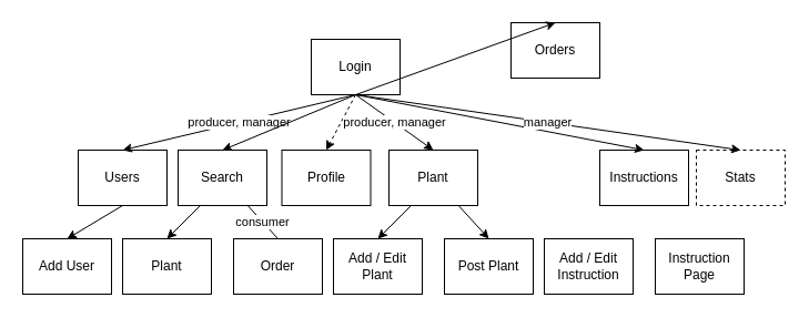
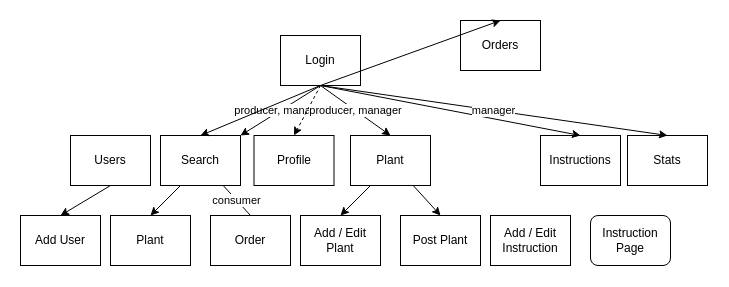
- <mxCell id="21" value="producer, manager" style="endArrow=classic;html=1;rounded=0;exitX=0.5;exitY=1;exitDx=0;exitDy=0;entryX=0.5;entryY=0;entryDx=0;entryDy=0;" edge="1" parent="1" source="20" target="16"><mxGeometry width="50" height="50" relative="1" as="geometry"><mxPoint x="280" y="85" as="sourcePoint" /><mxPoint x="330" y="35" as="targetPoint" /></mxGeometry></mxCell>
+ <mxCell id="21" value="producer, manager" style="endArrow=classic;html=1;rounded=0;exitX=0.5;exitY=1;exitDx=0;exitDy=0;" edge="1" parent="1" source="20" target="3"><mxGeometry width="50" height="50" relative="1" as="geometry"><mxPoint x="280" y="85" as="sourcePoint" /><mxPoint x="330" y="35" as="targetPoint" /></mxGeometry></mxCell>
- <mxCell id="23" value="Stats" style="rounded=0;whiteSpace=wrap;html=1;dashed=1;" vertex="1" parent="1"><mxGeometry x="627" y="135" width="80" height="50" as="geometry" /></mxCell>
+ <mxCell id="23" value="Stats" style="rounded=0;whiteSpace=wrap;html=1;" vertex="1" parent="1"><mxGeometry x="627" y="135" width="80" height="50" as="geometry" /></mxCell>
- <mxCell id="15" value="Instruction Page" style="rounded=0;whiteSpace=wrap;html=1;" vertex="1" parent="1"><mxGeometry x="590" y="215" width="80" height="50" as="geometry" /></mxCell>
+ <mxCell id="15" value="Instruction Page" style="whiteSpace=wrap;html=1;rounded=1;" vertex="1" parent="1"><mxGeometry x="590" y="215" width="80" height="50" as="geometry" /></mxCell>
